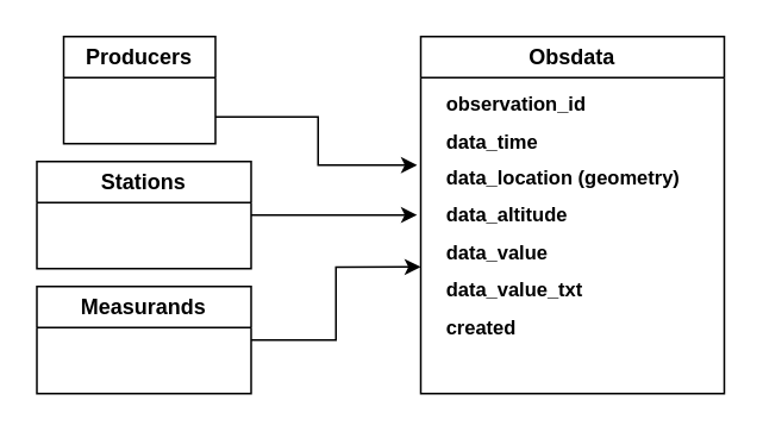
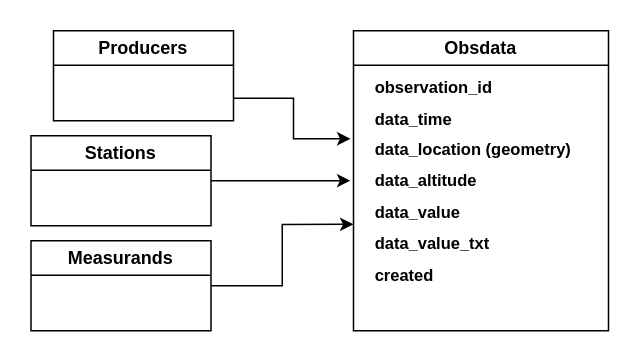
- <mxCell id="5" value="Producers" style="swimlane;whiteSpace=wrap;html=1;" vertex="1" parent="1"><mxGeometry x="35" y="20" width="85" height="60" as="geometry" /></mxCell>
+ <mxCell id="5" value="Producers" style="swimlane;whiteSpace=wrap;html=1;" vertex="1" parent="1"><mxGeometry x="35" y="20" width="120" height="60" as="geometry" /></mxCell>
